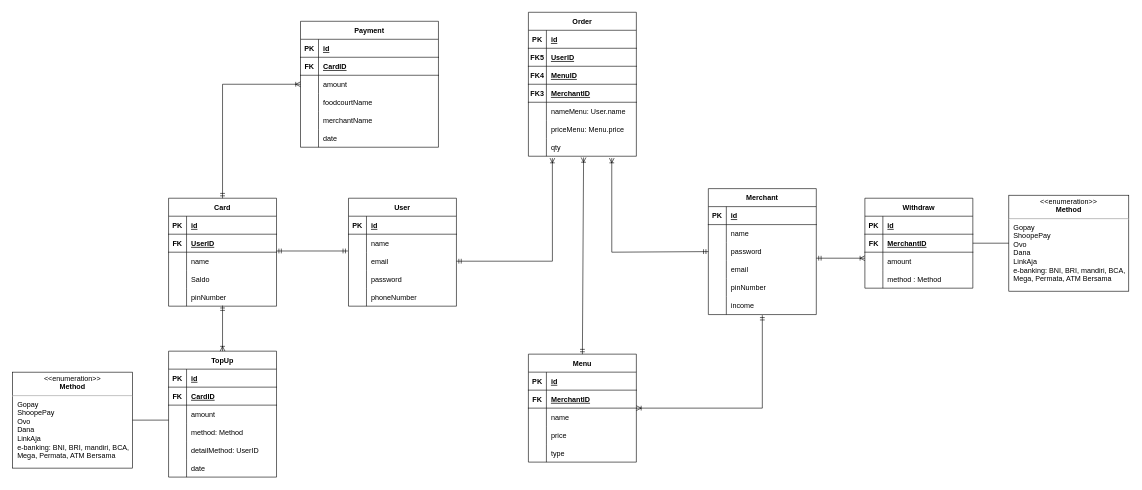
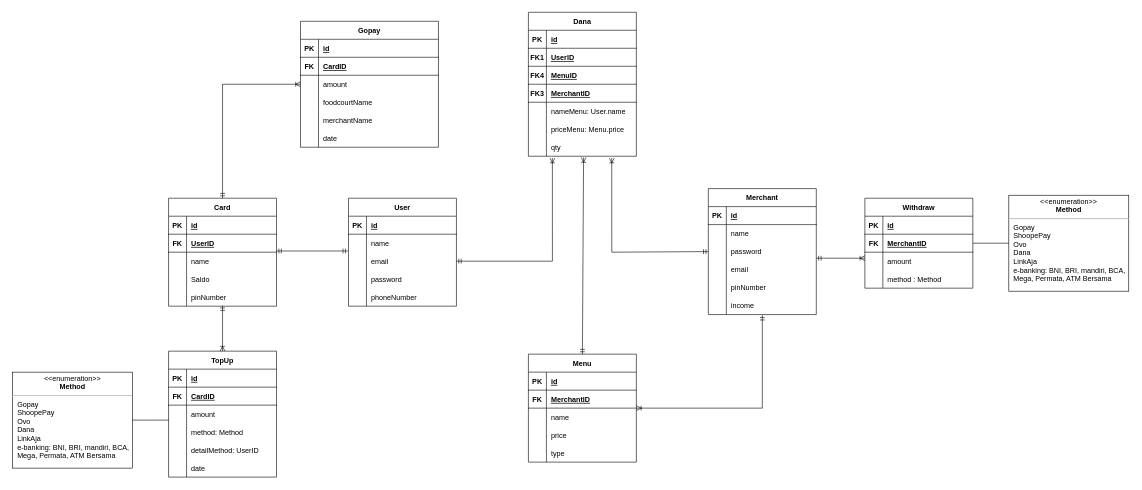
- <mxCell id="88" value="Order" style="shape=table;startSize=30;container=1;collapsible=1;childLayout=tableLayout;fixedRows=1;rowLines=0;fontStyle=1;align=center;resizeLast=1;" parent="1" vertex="1"><mxGeometry x="880" y="20" width="180" height="240" as="geometry" /></mxCell>
+ <mxCell id="88" value="Dana" style="shape=table;startSize=30;container=1;collapsible=1;childLayout=tableLayout;fixedRows=1;rowLines=0;fontStyle=1;align=center;resizeLast=1;" parent="1" vertex="1"><mxGeometry x="880" y="20" width="180" height="240" as="geometry" /></mxCell>
- <mxCell id="53" value="Payment" style="shape=table;startSize=30;container=1;collapsible=1;childLayout=tableLayout;fixedRows=1;rowLines=0;fontStyle=1;align=center;resizeLast=1;" parent="1" vertex="1"><mxGeometry x="500" y="35" width="230" height="210" as="geometry" /></mxCell>
+ <mxCell id="53" value="Gopay" style="shape=table;startSize=30;container=1;collapsible=1;childLayout=tableLayout;fixedRows=1;rowLines=0;fontStyle=1;align=center;resizeLast=1;" parent="1" vertex="1"><mxGeometry x="500" y="35" width="230" height="210" as="geometry" /></mxCell>
- <mxCell id="93" value="FK5" style="shape=partialRectangle;connectable=0;fillColor=none;top=0;left=0;bottom=0;right=0;fontStyle=1;overflow=hidden;" parent="92" vertex="1"><mxGeometry width="30" height="30" as="geometry"><mxRectangle width="30" height="30" as="alternateBounds" /></mxGeometry></mxCell>
+ <mxCell id="93" value="FK1" style="shape=partialRectangle;connectable=0;fillColor=none;top=0;left=0;bottom=0;right=0;fontStyle=1;overflow=hidden;" parent="92" vertex="1"><mxGeometry width="30" height="30" as="geometry"><mxRectangle width="30" height="30" as="alternateBounds" /></mxGeometry></mxCell>
